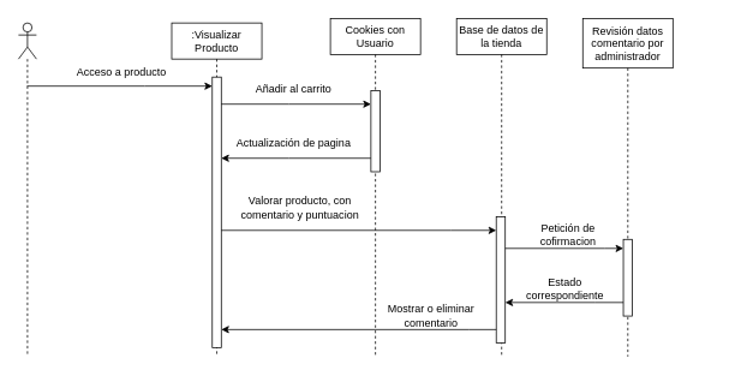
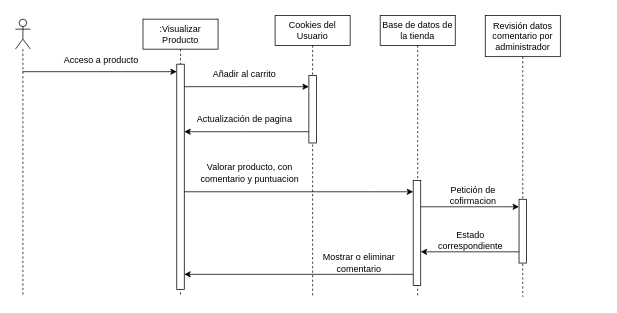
- <mxCell id="17" value="Cookies con Usuario" style="shape=umlLifeline;perimeter=lifelinePerimeter;whiteSpace=wrap;html=1;container=1;dropTarget=0;collapsible=0;recursiveResize=0;outlineConnect=0;portConstraint=eastwest;newEdgeStyle={&quot;edgeStyle&quot;:&quot;elbowEdgeStyle&quot;,&quot;elbow&quot;:&quot;vertical&quot;,&quot;curved&quot;:0,&quot;rounded&quot;:0};" vertex="1" parent="1"><mxGeometry x="366" y="20" width="100" height="375" as="geometry" /></mxCell>
+ <mxCell id="17" value="Cookies del Usuario" style="shape=umlLifeline;perimeter=lifelinePerimeter;whiteSpace=wrap;html=1;container=1;dropTarget=0;collapsible=0;recursiveResize=0;outlineConnect=0;portConstraint=eastwest;newEdgeStyle={&quot;edgeStyle&quot;:&quot;elbowEdgeStyle&quot;,&quot;elbow&quot;:&quot;vertical&quot;,&quot;curved&quot;:0,&quot;rounded&quot;:0};" vertex="1" parent="1"><mxGeometry x="366" y="20" width="100" height="375" as="geometry" /></mxCell>
